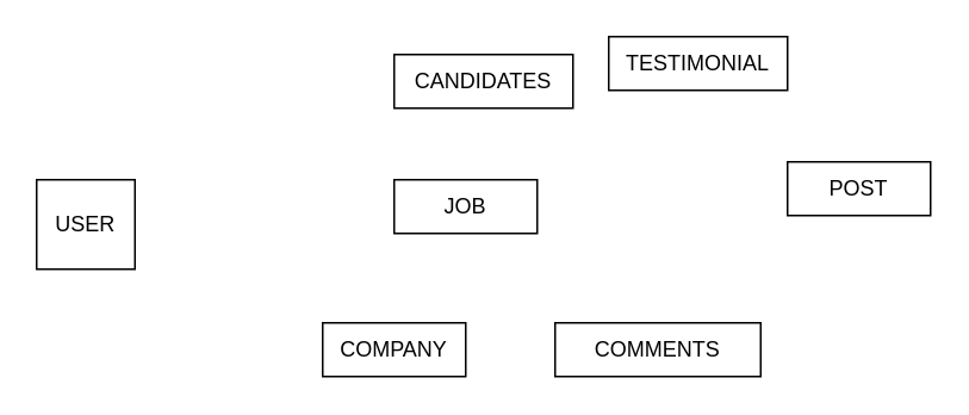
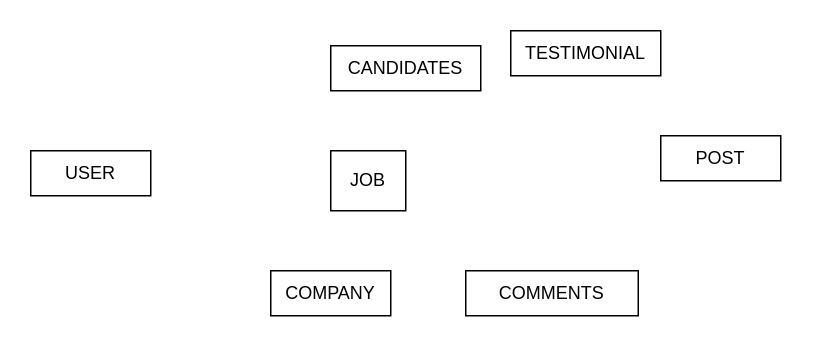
- <mxCell id="3" value="JOB" style="rounded=0;whiteSpace=wrap;html=1;" vertex="1" parent="1"><mxGeometry x="220" y="100" width="80" height="30" as="geometry" /></mxCell>
+ <mxCell id="3" value="JOB" style="rounded=0;whiteSpace=wrap;html=1;" vertex="1" parent="1"><mxGeometry x="220" y="100" width="50" height="40" as="geometry" /></mxCell>
- <mxCell id="2" value="USER" style="rounded=0;whiteSpace=wrap;html=1;" vertex="1" parent="1"><mxGeometry x="20" y="100" width="55" height="50" as="geometry" /></mxCell>
+ <mxCell id="2" value="USER" style="rounded=0;whiteSpace=wrap;html=1;" vertex="1" parent="1"><mxGeometry x="20" y="100" width="80" height="30" as="geometry" /></mxCell>
